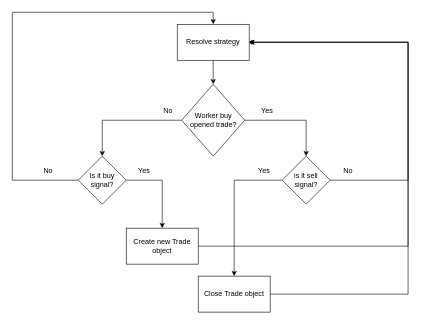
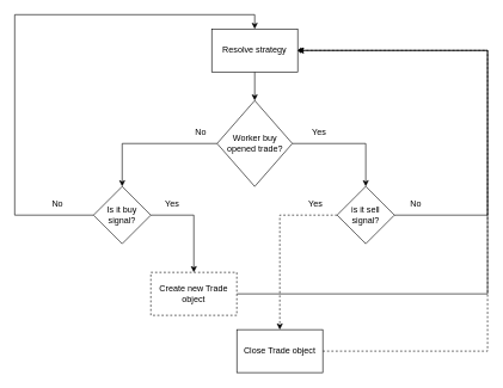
- <mxCell id="13" style="edgeStyle=orthogonalEdgeStyle;rounded=0;orthogonalLoop=1;jettySize=auto;html=1;entryX=0.5;entryY=0;entryDx=0;entryDy=0;" edge="1" parent="1" source="14" target="22"><mxGeometry relative="1" as="geometry" /></mxCell>
+ <mxCell id="13" style="edgeStyle=orthogonalEdgeStyle;rounded=0;orthogonalLoop=1;jettySize=auto;html=1;entryX=0.5;entryY=0;entryDx=0;entryDy=0;dashed=1;" edge="1" parent="1" source="14" target="22"><mxGeometry relative="1" as="geometry" /></mxCell>
- <mxCell id="17" value="Create new Trade object" style="rounded=0;whiteSpace=wrap;html=1;" vertex="1" parent="1"><mxGeometry x="210" y="380" width="120" height="60" as="geometry" /></mxCell>
+ <mxCell id="17" value="Create new Trade object" style="rounded=0;whiteSpace=wrap;html=1;dashed=1;" vertex="1" parent="1"><mxGeometry x="210" y="380" width="120" height="60" as="geometry" /></mxCell>
- <mxCell id="21" style="edgeStyle=orthogonalEdgeStyle;rounded=0;orthogonalLoop=1;jettySize=auto;html=1;entryX=1;entryY=0.5;entryDx=0;entryDy=0;" edge="1" parent="1" source="22" target="3"><mxGeometry relative="1" as="geometry"><Array as="points"><mxPoint x="680" y="490" /><mxPoint x="680" y="70" /></Array></mxGeometry></mxCell>
+ <mxCell id="21" style="edgeStyle=orthogonalEdgeStyle;rounded=0;orthogonalLoop=1;jettySize=auto;html=1;entryX=1;entryY=0.5;entryDx=0;entryDy=0;dashed=1;" edge="1" parent="1" source="22" target="3"><mxGeometry relative="1" as="geometry"><Array as="points"><mxPoint x="680" y="490" /><mxPoint x="680" y="70" /></Array></mxGeometry></mxCell>
